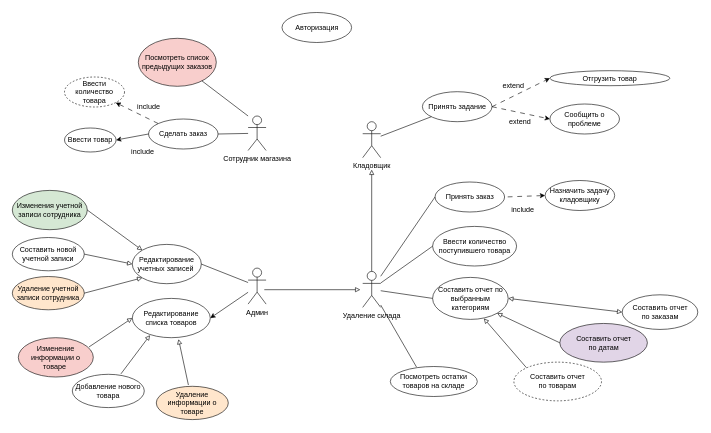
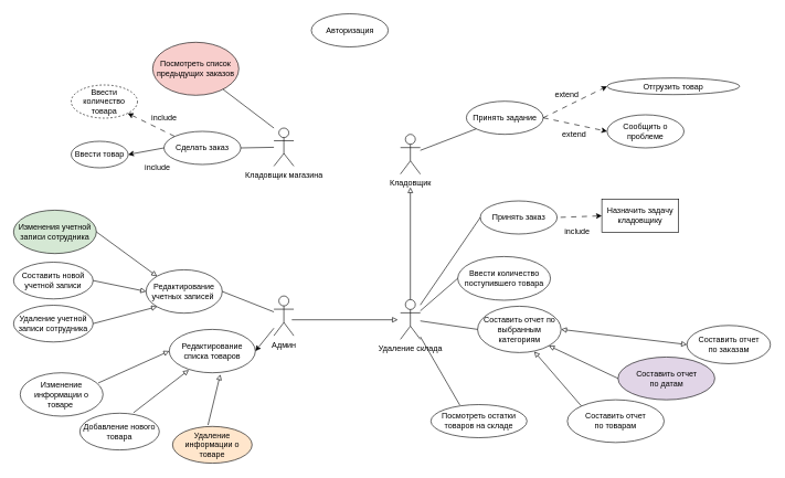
- <mxCell id="20" value="Сотрудник магазина" style="shape=umlActor;verticalLabelPosition=bottom;verticalAlign=top;html=1;outlineConnect=0;" parent="1" vertex="1"><mxGeometry x="413" y="192.5" width="30" height="57.5" as="geometry" /></mxCell>
+ <mxCell id="20" value="Кладовщик магазина" style="shape=umlActor;verticalLabelPosition=bottom;verticalAlign=top;html=1;outlineConnect=0;" parent="1" vertex="1"><mxGeometry x="413" y="192.5" width="30" height="57.5" as="geometry" /></mxCell>
- <mxCell id="13" value="Назначить задачу кладовщику" style="ellipse;whiteSpace=wrap;html=1;" parent="1" vertex="1"><mxGeometry x="908" y="300" width="116" height="50" as="geometry" /></mxCell>
+ <mxCell id="13" value="Назначить задачу кладовщику" style="whiteSpace=wrap;html=1;rounded=0;" parent="1" vertex="1"><mxGeometry x="908" y="300" width="116" height="50" as="geometry" /></mxCell>
- <mxCell id="4" value="Ввести количество поступившего товара" style="ellipse;whiteSpace=wrap;html=1;" parent="1" vertex="1"><mxGeometry x="720.5" y="376.5" width="140" height="66" as="geometry" /></mxCell>
+ <mxCell id="4" value="Ввести количество поступившего товара" style="ellipse;whiteSpace=wrap;html=1;" parent="1" vertex="1"><mxGeometry x="690.5" y="386.5" width="140" height="66" as="geometry" /></mxCell>
- <mxCell id="34" value="Удаление учетной записи сотрудника" style="ellipse;whiteSpace=wrap;html=1;fillColor=#ffe6cc;" parent="1" vertex="1"><mxGeometry x="20" y="460" width="120" height="55.5" as="geometry" /></mxCell>
+ <mxCell id="34" value="Удаление учетной записи сотрудника" style="ellipse;whiteSpace=wrap;html=1;" parent="1" vertex="1"><mxGeometry x="20" y="460" width="120" height="55.5" as="geometry" /></mxCell>
- <mxCell id="16" value="Редактирование списка товаров" style="ellipse;whiteSpace=wrap;html=1;" parent="1" vertex="1"><mxGeometry x="220" y="496.5" width="130" height="65.5" as="geometry" /></mxCell>
+ <mxCell id="16" value="Редактирование списка товаров" style="ellipse;whiteSpace=wrap;html=1;" parent="1" vertex="1"><mxGeometry x="255" y="496.5" width="130" height="65.5" as="geometry" /></mxCell>
- <mxCell id="53" value="Изменение информации о товаре&amp;nbsp;" style="ellipse;whiteSpace=wrap;html=1;fillColor=#f8cecc;" parent="1" vertex="1"><mxGeometry x="30" y="562" width="125" height="65.5" as="geometry" /></mxCell>
+ <mxCell id="53" value="Изменение информации о товаре&amp;nbsp;" style="ellipse;whiteSpace=wrap;html=1;" parent="1" vertex="1"><mxGeometry x="30" y="562" width="125" height="65.5" as="geometry" /></mxCell>
- <mxCell id="52" value="Составить отчет по&amp;nbsp;товарам" style="ellipse;whiteSpace=wrap;html=1;dashed=1;" parent="1" vertex="1"><mxGeometry x="856" y="602.75" width="146" height="64.5" as="geometry" /></mxCell>
+ <mxCell id="52" value="Составить отчет по&amp;nbsp;товарам" style="ellipse;whiteSpace=wrap;html=1;" parent="1" vertex="1"><mxGeometry x="856" y="602.75" width="146" height="64.5" as="geometry" /></mxCell>
